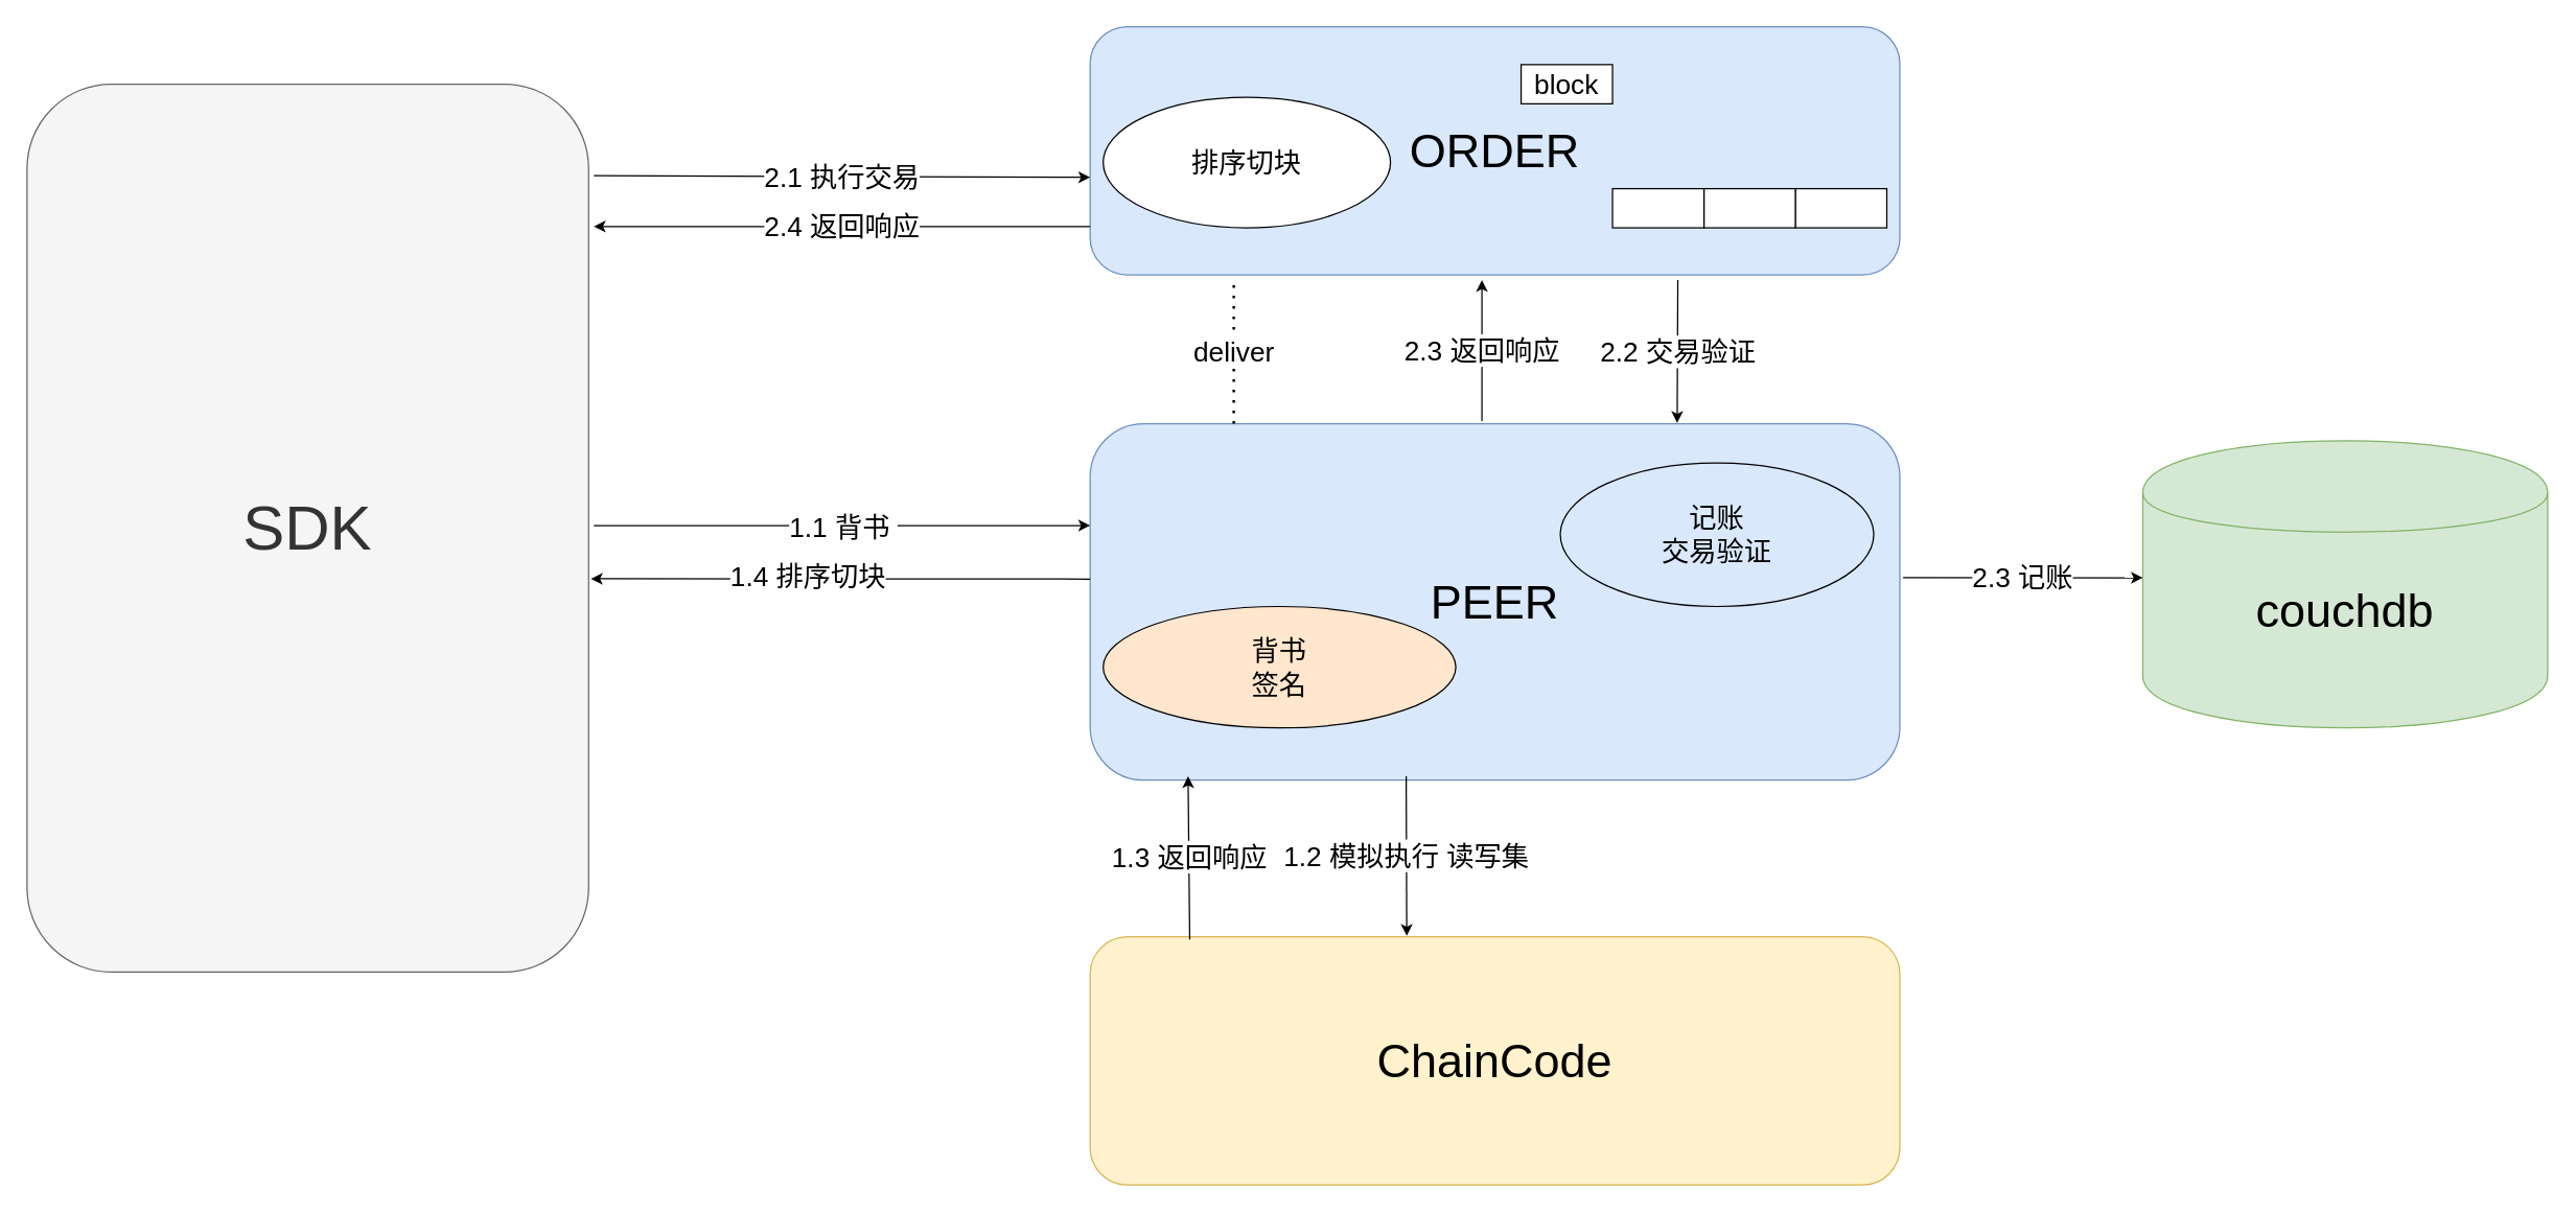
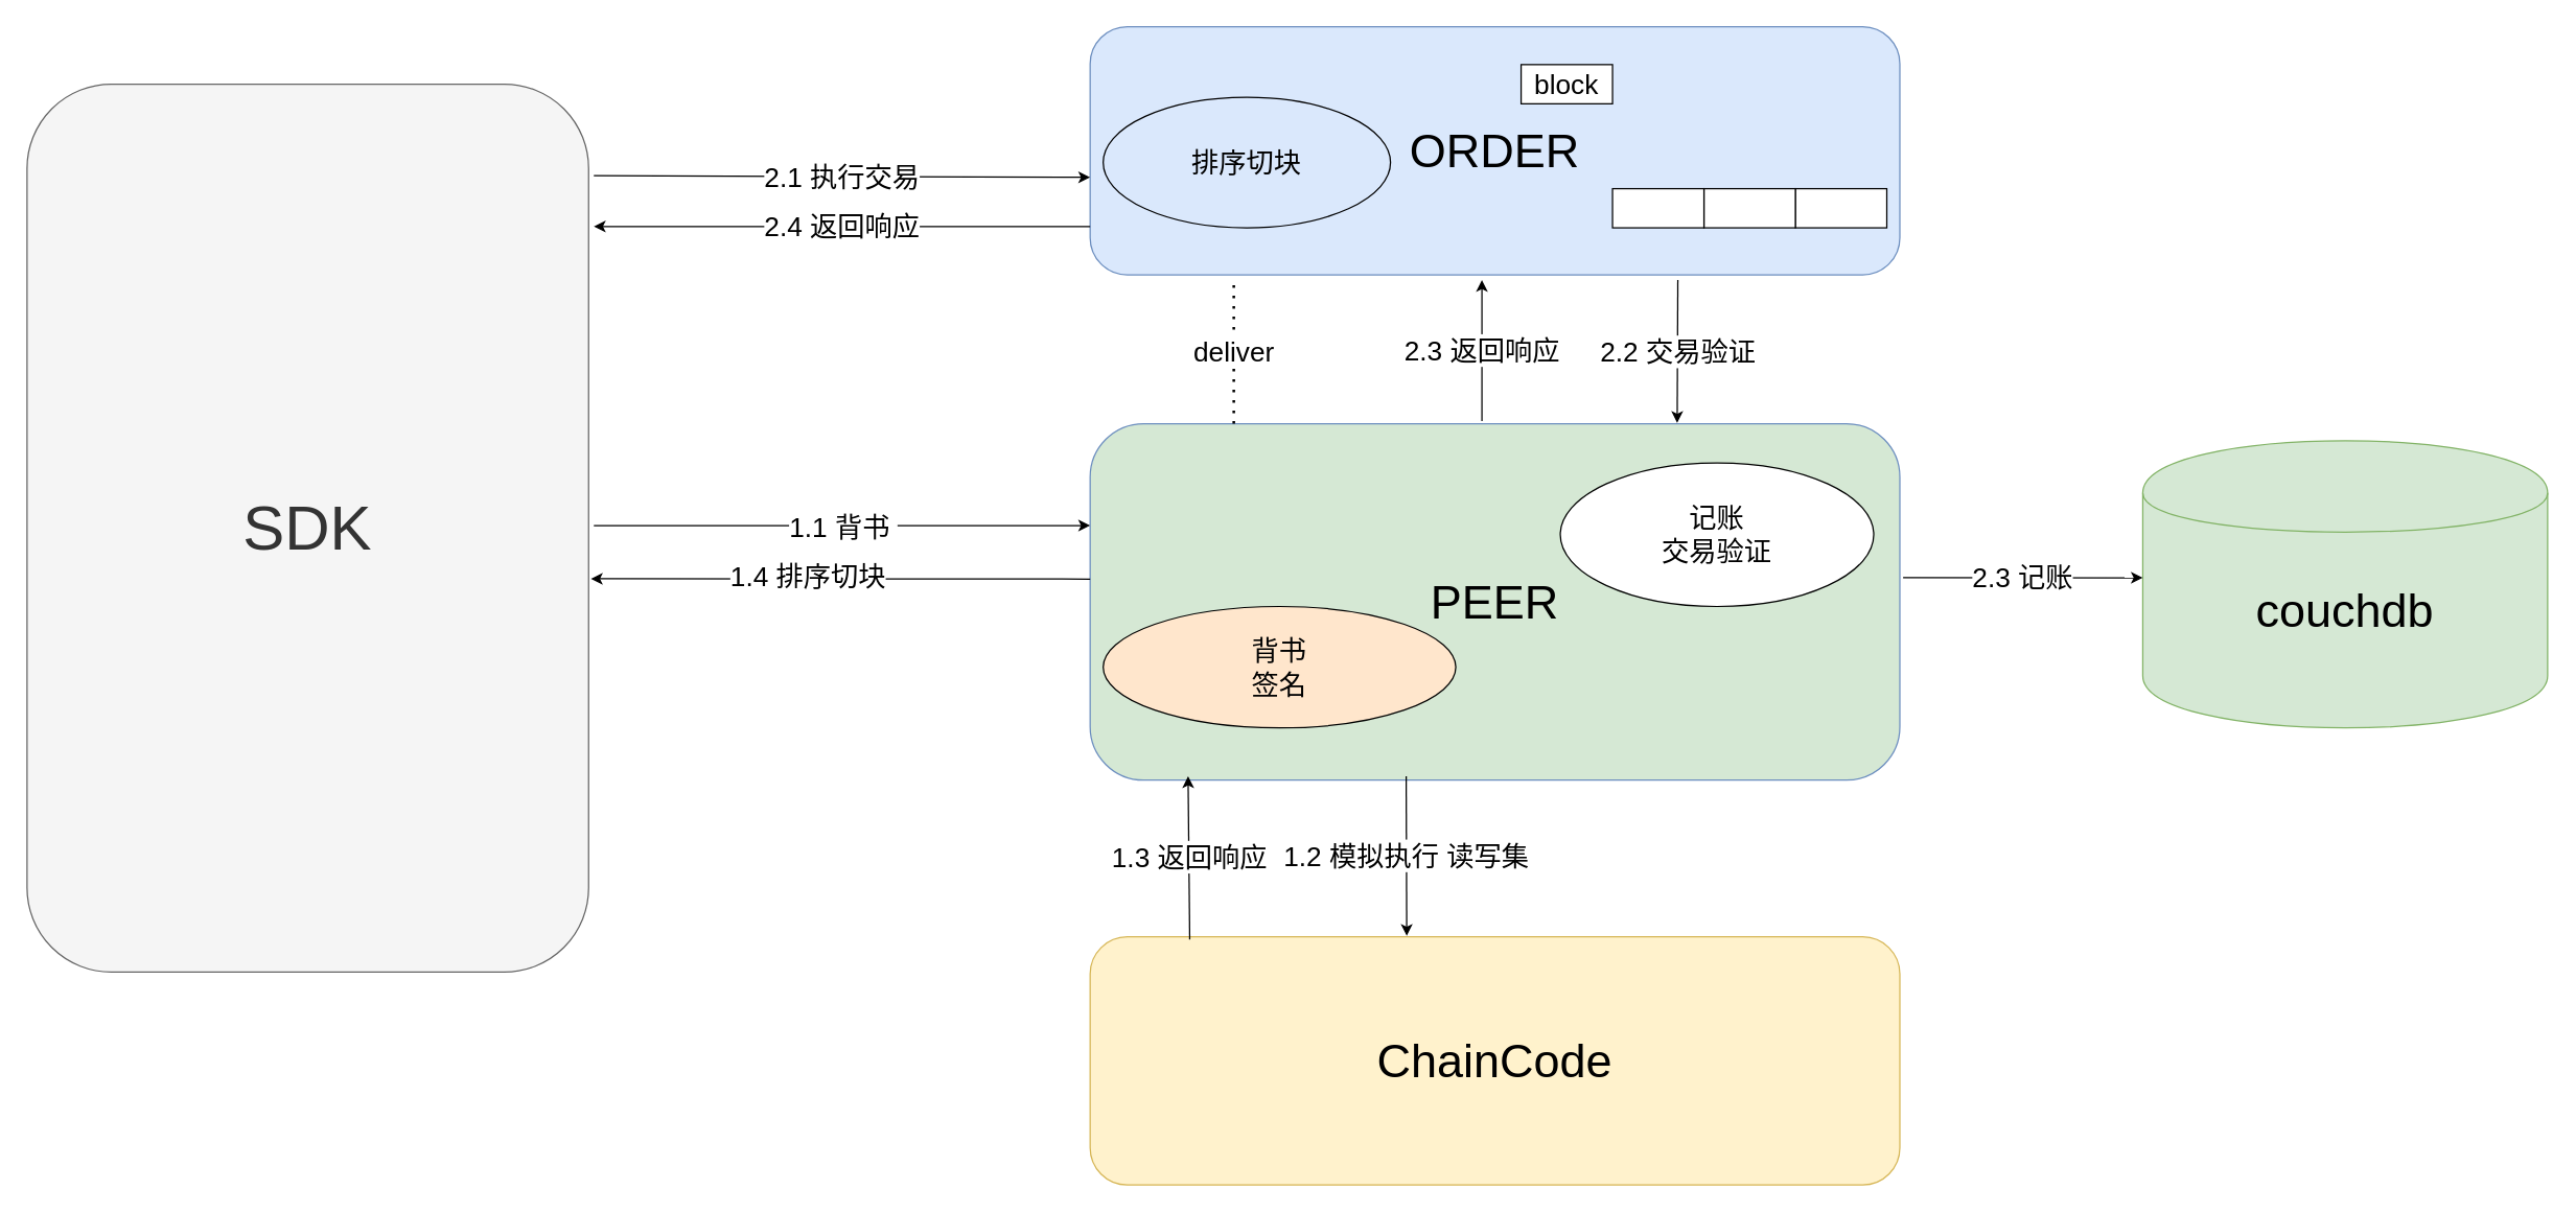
- <mxCell id="33" value="排序切块" style="ellipse;whiteSpace=wrap;html=1;fontSize=21;" vertex="1" parent="1"><mxGeometry x="844" y="74" width="220" height="100" as="geometry" /></mxCell>
+ <mxCell id="33" value="排序切块" style="ellipse;whiteSpace=wrap;html=1;fontSize=21;fillColor=#dae8fc;" vertex="1" parent="1"><mxGeometry x="844" y="74" width="220" height="100" as="geometry" /></mxCell>
- <mxCell id="29" value="记账&lt;br&gt;交易验证" style="ellipse;whiteSpace=wrap;html=1;fontSize=21;fillColor=#dae8fc;" vertex="1" parent="1"><mxGeometry x="1194" y="354" width="240" height="110" as="geometry" /></mxCell>
+ <mxCell id="29" value="记账&lt;br&gt;交易验证" style="ellipse;whiteSpace=wrap;html=1;fontSize=21;" vertex="1" parent="1"><mxGeometry x="1194" y="354" width="240" height="110" as="geometry" /></mxCell>
- <mxCell id="20" value="&lt;span style=&quot;font-size: 36px&quot;&gt;PEER&lt;/span&gt;" style="rounded=1;whiteSpace=wrap;html=1;fillColor=#dae8fc;strokeColor=#6c8ebf;" vertex="1" parent="1"><mxGeometry x="834" y="324" width="620" height="273" as="geometry" /></mxCell>
+ <mxCell id="20" value="&lt;span style=&quot;font-size: 36px&quot;&gt;PEER&lt;/span&gt;" style="rounded=1;whiteSpace=wrap;html=1;fillColor=#d5e8d4;strokeColor=#6c8ebf;" vertex="1" parent="1"><mxGeometry x="834" y="324" width="620" height="273" as="geometry" /></mxCell>
